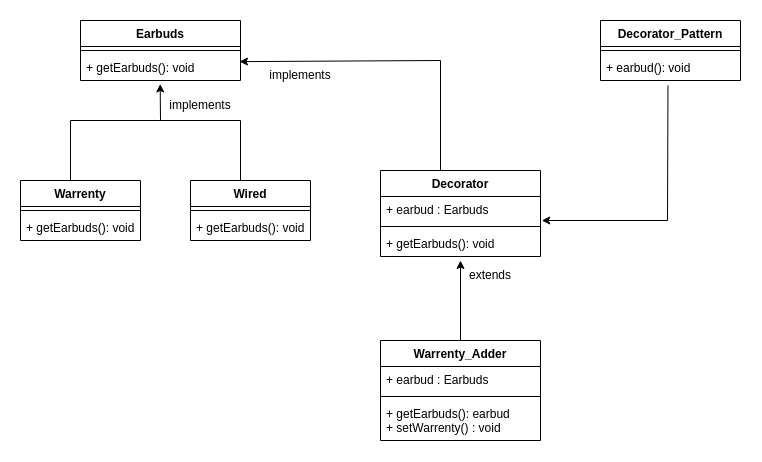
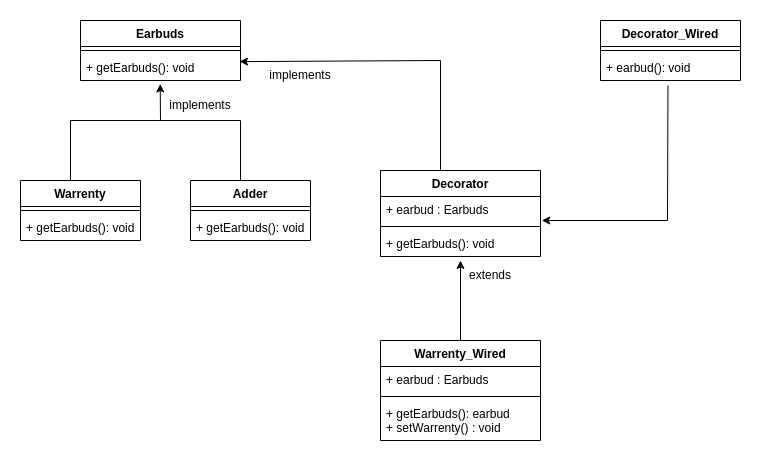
- <mxCell id="15" value="Decorator_Pattern" style="swimlane;fontStyle=1;align=center;verticalAlign=top;childLayout=stackLayout;horizontal=1;startSize=26;horizontalStack=0;resizeParent=1;resizeParentMax=0;resizeLast=0;collapsible=1;marginBottom=0;whiteSpace=wrap;html=1;" vertex="1" parent="1"><mxGeometry x="600" y="20" width="140" height="60" as="geometry" /></mxCell>
+ <mxCell id="15" value="Decorator_Wired" style="swimlane;fontStyle=1;align=center;verticalAlign=top;childLayout=stackLayout;horizontal=1;startSize=26;horizontalStack=0;resizeParent=1;resizeParentMax=0;resizeLast=0;collapsible=1;marginBottom=0;whiteSpace=wrap;html=1;" vertex="1" parent="1"><mxGeometry x="600" y="20" width="140" height="60" as="geometry" /></mxCell>
- <mxCell id="5" value="Wired" style="swimlane;fontStyle=1;align=center;verticalAlign=top;childLayout=stackLayout;horizontal=1;startSize=26;horizontalStack=0;resizeParent=1;resizeParentMax=0;resizeLast=0;collapsible=1;marginBottom=0;whiteSpace=wrap;html=1;" vertex="1" parent="1"><mxGeometry x="190" y="180" width="120" height="60" as="geometry" /></mxCell>
+ <mxCell id="5" value="Adder" style="swimlane;fontStyle=1;align=center;verticalAlign=top;childLayout=stackLayout;horizontal=1;startSize=26;horizontalStack=0;resizeParent=1;resizeParentMax=0;resizeLast=0;collapsible=1;marginBottom=0;whiteSpace=wrap;html=1;" vertex="1" parent="1"><mxGeometry x="190" y="180" width="120" height="60" as="geometry" /></mxCell>
- <mxCell id="18" value="Warrenty_Adder" style="swimlane;fontStyle=1;align=center;verticalAlign=top;childLayout=stackLayout;horizontal=1;startSize=26;horizontalStack=0;resizeParent=1;resizeParentMax=0;resizeLast=0;collapsible=1;marginBottom=0;whiteSpace=wrap;html=1;" vertex="1" parent="1"><mxGeometry x="380" y="340" width="160" height="100" as="geometry" /></mxCell>
+ <mxCell id="18" value="Warrenty_Wired" style="swimlane;fontStyle=1;align=center;verticalAlign=top;childLayout=stackLayout;horizontal=1;startSize=26;horizontalStack=0;resizeParent=1;resizeParentMax=0;resizeLast=0;collapsible=1;marginBottom=0;whiteSpace=wrap;html=1;" vertex="1" parent="1"><mxGeometry x="380" y="340" width="160" height="100" as="geometry" /></mxCell>
